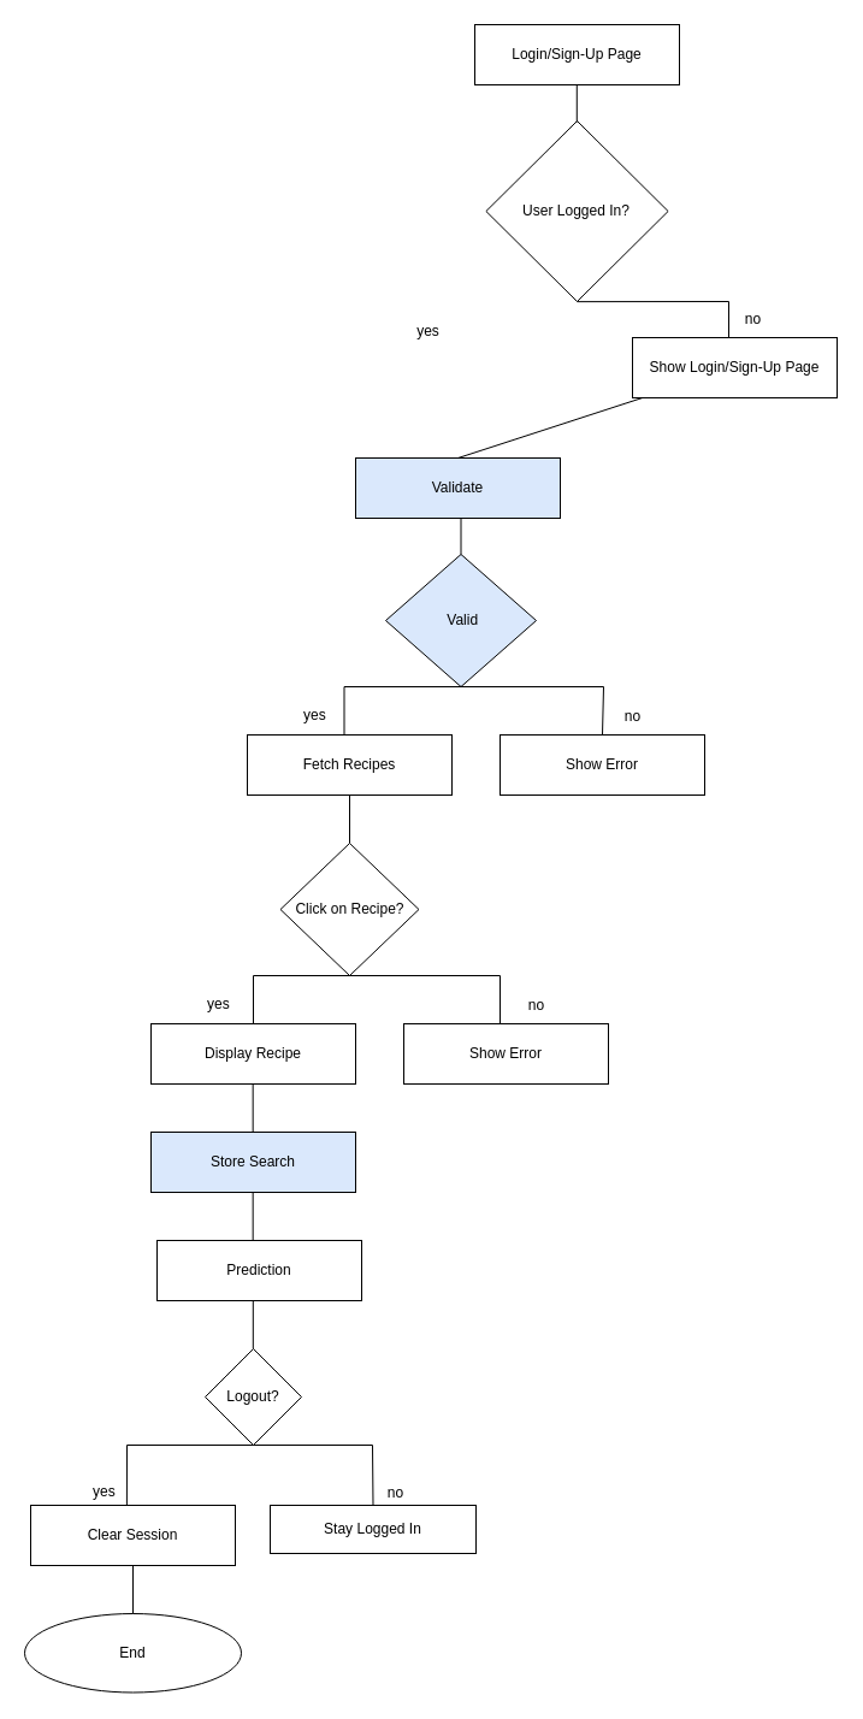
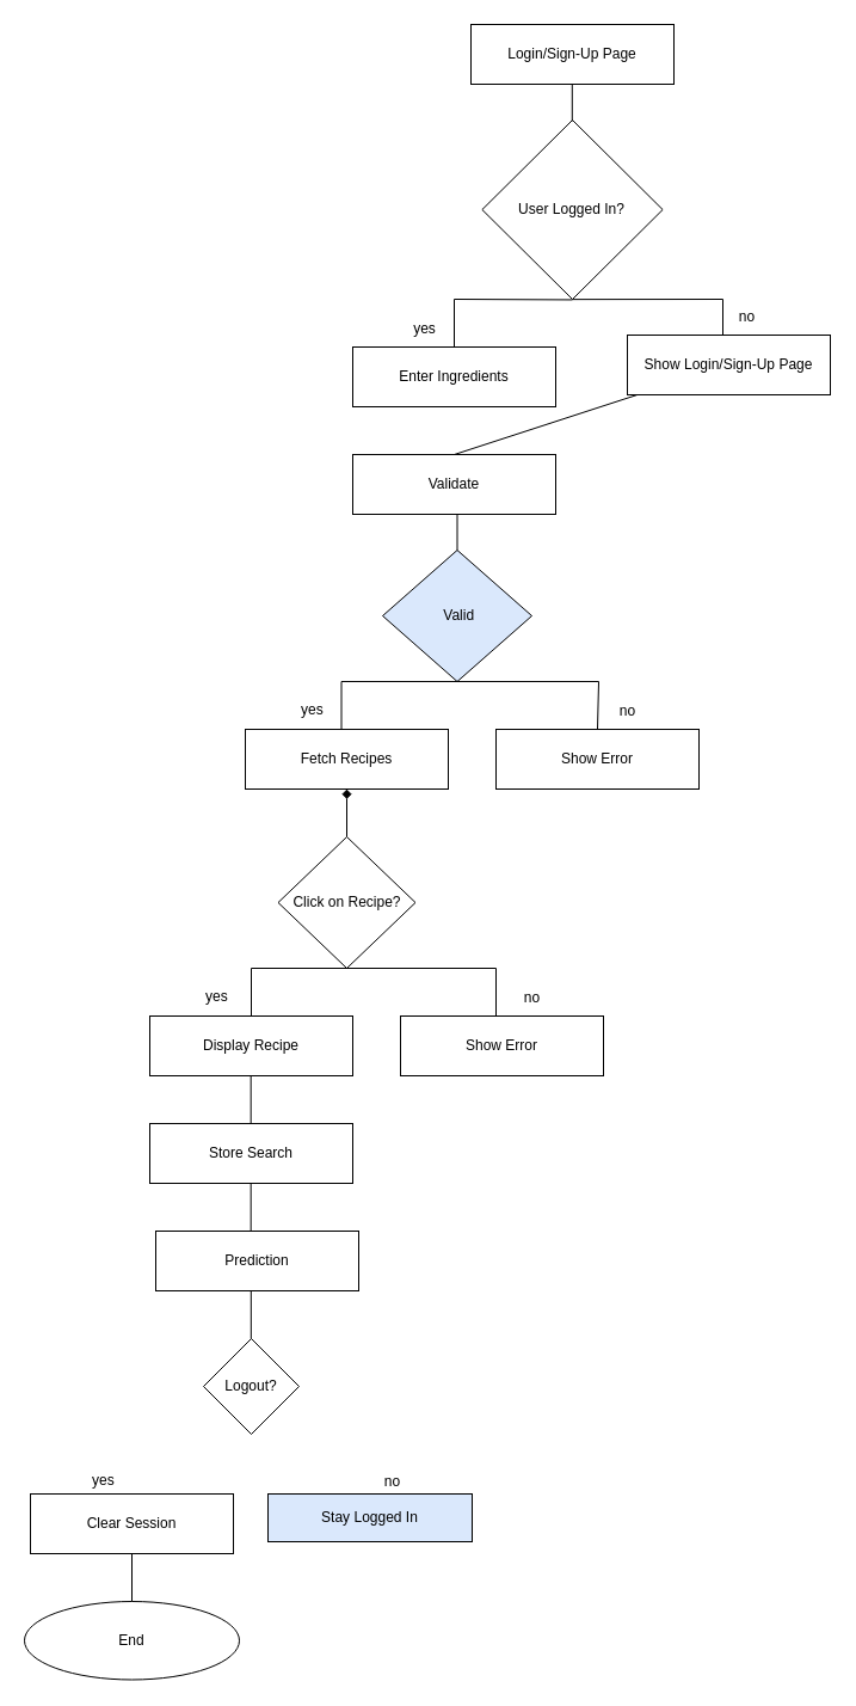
+ <mxCell id="20" value="" style="endArrow=none;html=1;rounded=0;entryX=0.5;entryY=1.003;entryDx=0;entryDy=0;entryPerimeter=0;exitX=0.5;exitY=0;exitDx=0;exitDy=0;" edge="1" parent="1" source="4" target="3"><mxGeometry width="50" height="50" relative="1" as="geometry"><mxPoint x="478.79" y="280" as="sourcePoint" /><mxPoint x="478.79" y="249" as="targetPoint" /><Array as="points"><mxPoint x="380" y="250" /></Array></mxGeometry></mxCell>
+ <mxCell id="4" value="&lt;span class=&quot;hljs-built_in&quot;&gt;Enter&lt;/span&gt; &lt;span class=&quot;hljs-variable&quot;&gt;Ingredients&lt;/span&gt;" style="rounded=0;whiteSpace=wrap;html=1;" vertex="1" parent="1"><mxGeometry x="295" y="290" width="170" height="50" as="geometry" /></mxCell>
- <mxCell id="6" value="&lt;span class=&quot;hljs-variable&quot;&gt;Validate&lt;/span&gt;" style="rounded=0;whiteSpace=wrap;html=1;fillColor=#dae8fc;" vertex="1" parent="1"><mxGeometry x="295" y="380" width="170" height="50" as="geometry" /></mxCell>
+ <mxCell id="6" value="&lt;span class=&quot;hljs-variable&quot;&gt;Validate&lt;/span&gt;" style="rounded=0;whiteSpace=wrap;html=1;" vertex="1" parent="1"><mxGeometry x="295" y="380" width="170" height="50" as="geometry" /></mxCell>
- <mxCell id="26" value="" style="endArrow=none;html=1;rounded=0;entryX=0.5;entryY=1;entryDx=0;entryDy=0;exitX=0.5;exitY=0;exitDx=0;exitDy=0;" edge="1" parent="1" source="10" target="8"><mxGeometry width="50" height="50" relative="1" as="geometry"><mxPoint x="284.66" y="690" as="sourcePoint" /><mxPoint x="285.16" y="660" as="targetPoint" /></mxGeometry></mxCell>
+ <mxCell id="26" value="" style="endArrow=diamond;html=1;rounded=0;entryX=0.5;entryY=1;entryDx=0;entryDy=0;exitX=0.5;exitY=0;exitDx=0;exitDy=0;" edge="1" parent="1" source="10" target="8"><mxGeometry width="50" height="50" relative="1" as="geometry"><mxPoint x="284.66" y="690" as="sourcePoint" /><mxPoint x="285.16" y="660" as="targetPoint" /></mxGeometry></mxCell>
- <mxCell id="15" value="&lt;span class=&quot;hljs-variable&quot;&gt;Store&lt;/span&gt; &lt;span class=&quot;hljs-variable&quot;&gt;Search&lt;/span&gt;" style="rounded=0;whiteSpace=wrap;html=1;fillColor=#dae8fc;" vertex="1" parent="1"><mxGeometry x="125" y="940" width="170" height="50" as="geometry" /></mxCell>
+ <mxCell id="15" value="&lt;span class=&quot;hljs-variable&quot;&gt;Store&lt;/span&gt; &lt;span class=&quot;hljs-variable&quot;&gt;Search&lt;/span&gt;" style="rounded=0;whiteSpace=wrap;html=1;" vertex="1" parent="1"><mxGeometry x="125" y="940" width="170" height="50" as="geometry" /></mxCell>
- <mxCell id="32" value="" style="endArrow=none;html=1;rounded=0;entryX=0.5;entryY=1;entryDx=0;entryDy=0;exitX=0.47;exitY=0.008;exitDx=0;exitDy=0;exitPerimeter=0;" edge="1" parent="1" source="17" target="13"><mxGeometry width="50" height="50" relative="1" as="geometry"><mxPoint x="219.8" y="1130" as="sourcePoint" /><mxPoint x="219.8" y="1090" as="targetPoint" /><Array as="points"><mxPoint x="105" y="1200" /></Array></mxGeometry></mxCell>
- <mxCell id="33" value="" style="endArrow=none;html=1;rounded=0;entryX=0.5;entryY=1;entryDx=0;entryDy=0;exitX=0.5;exitY=0;exitDx=0;exitDy=0;" edge="1" parent="1" source="18" target="13"><mxGeometry width="50" height="50" relative="1" as="geometry"><mxPoint x="229.8" y="1140" as="sourcePoint" /><mxPoint x="229.8" y="1100" as="targetPoint" /><Array as="points"><mxPoint x="309" y="1200" /></Array></mxGeometry></mxCell>
- <mxCell id="18" value="&lt;span class=&quot;hljs-variable&quot;&gt;Stay&lt;/span&gt; &lt;span class=&quot;hljs-variable&quot;&gt;Logged&lt;/span&gt; &lt;span class=&quot;hljs-built_in&quot;&gt;In&lt;/span&gt;" style="rounded=0;whiteSpace=wrap;html=1;" vertex="1" parent="1"><mxGeometry x="224" y="1250" width="171" height="40" as="geometry" /></mxCell>
+ <mxCell id="18" value="&lt;span class=&quot;hljs-variable&quot;&gt;Stay&lt;/span&gt; &lt;span class=&quot;hljs-variable&quot;&gt;Logged&lt;/span&gt; &lt;span class=&quot;hljs-built_in&quot;&gt;In&lt;/span&gt;" style="rounded=0;whiteSpace=wrap;html=1;fillColor=#dae8fc;" vertex="1" parent="1"><mxGeometry x="224" y="1250" width="171" height="40" as="geometry" /></mxCell>
